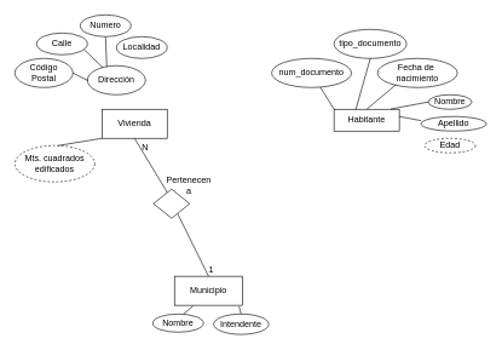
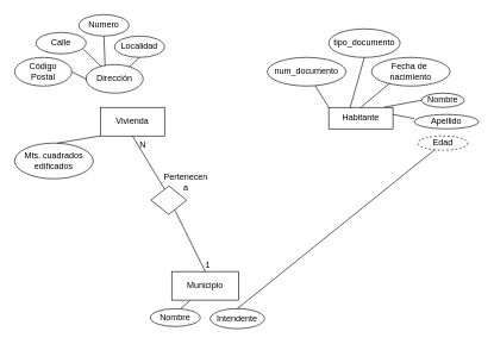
+ <mxCell id="34" value="" style="endArrow=none;html=1;rounded=0;entryX=0.5;entryY=1;entryDx=0;entryDy=0;exitX=0.763;exitY=0.075;exitDx=0;exitDy=0;exitPerimeter=0;" parent="1" source="26" target="29" edge="1"><mxGeometry width="50" height="50" relative="1" as="geometry"><mxPoint x="110" y="80" as="sourcePoint" /><mxPoint x="160" y="30" as="targetPoint" /></mxGeometry></mxCell>
- <mxCell id="35" value="Mts. cuadrados&lt;br&gt;edificados" style="ellipse;whiteSpace=wrap;html=1;dashed=1;" parent="1" vertex="1"><mxGeometry x="20" y="200" width="110" height="50" as="geometry" /></mxCell>
+ <mxCell id="35" value="Mts. cuadrados&lt;br&gt;edificados" style="ellipse;whiteSpace=wrap;html=1;" parent="1" vertex="1"><mxGeometry x="20" y="200" width="110" height="50" as="geometry" /></mxCell>
- <mxCell id="24" value="" style="endArrow=none;html=1;rounded=0;entryX=0.947;entryY=1.04;entryDx=0;entryDy=0;entryPerimeter=0;exitX=0.5;exitY=0;exitDx=0;exitDy=0;" parent="1" source="23" target="15" edge="1"><mxGeometry width="50" height="50" relative="1" as="geometry"><mxPoint x="300" y="450" as="sourcePoint" /><mxPoint x="350" y="400" as="targetPoint" /></mxGeometry></mxCell>
+ <mxCell id="24" value="" style="endArrow=none;html=1;rounded=0;exitX=0.5;exitY=0;exitDx=0;exitDy=0;" parent="1" source="23" target="14" edge="1"><mxGeometry width="50" height="50" relative="1" as="geometry"><mxPoint x="300" y="450" as="sourcePoint" /><mxPoint x="350" y="400" as="targetPoint" /></mxGeometry></mxCell>
